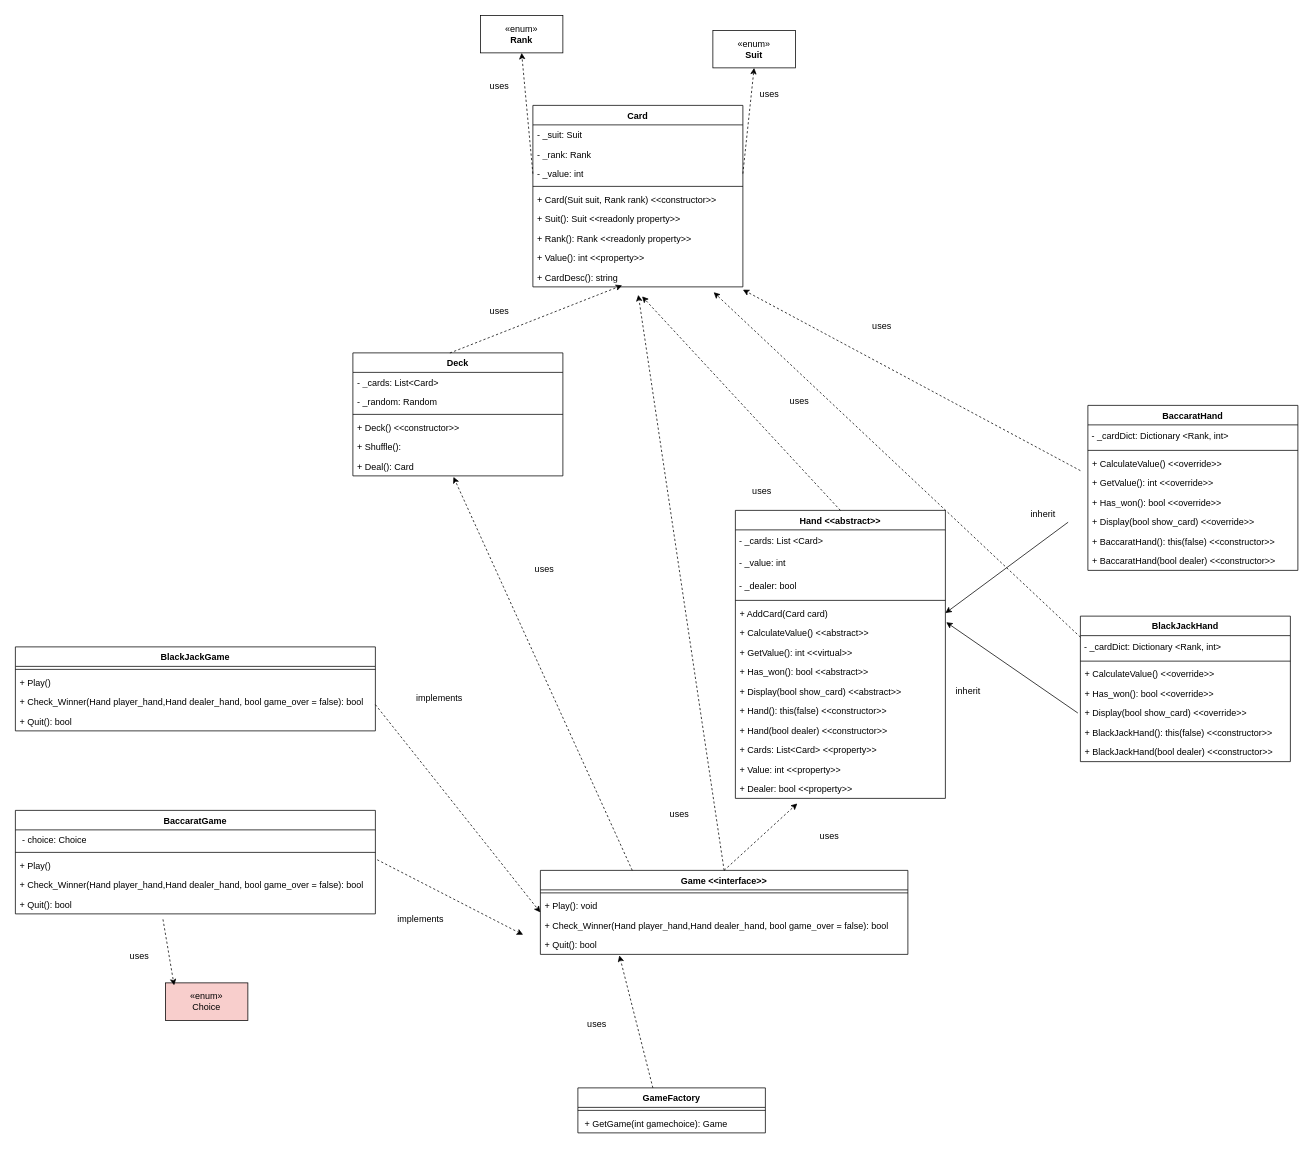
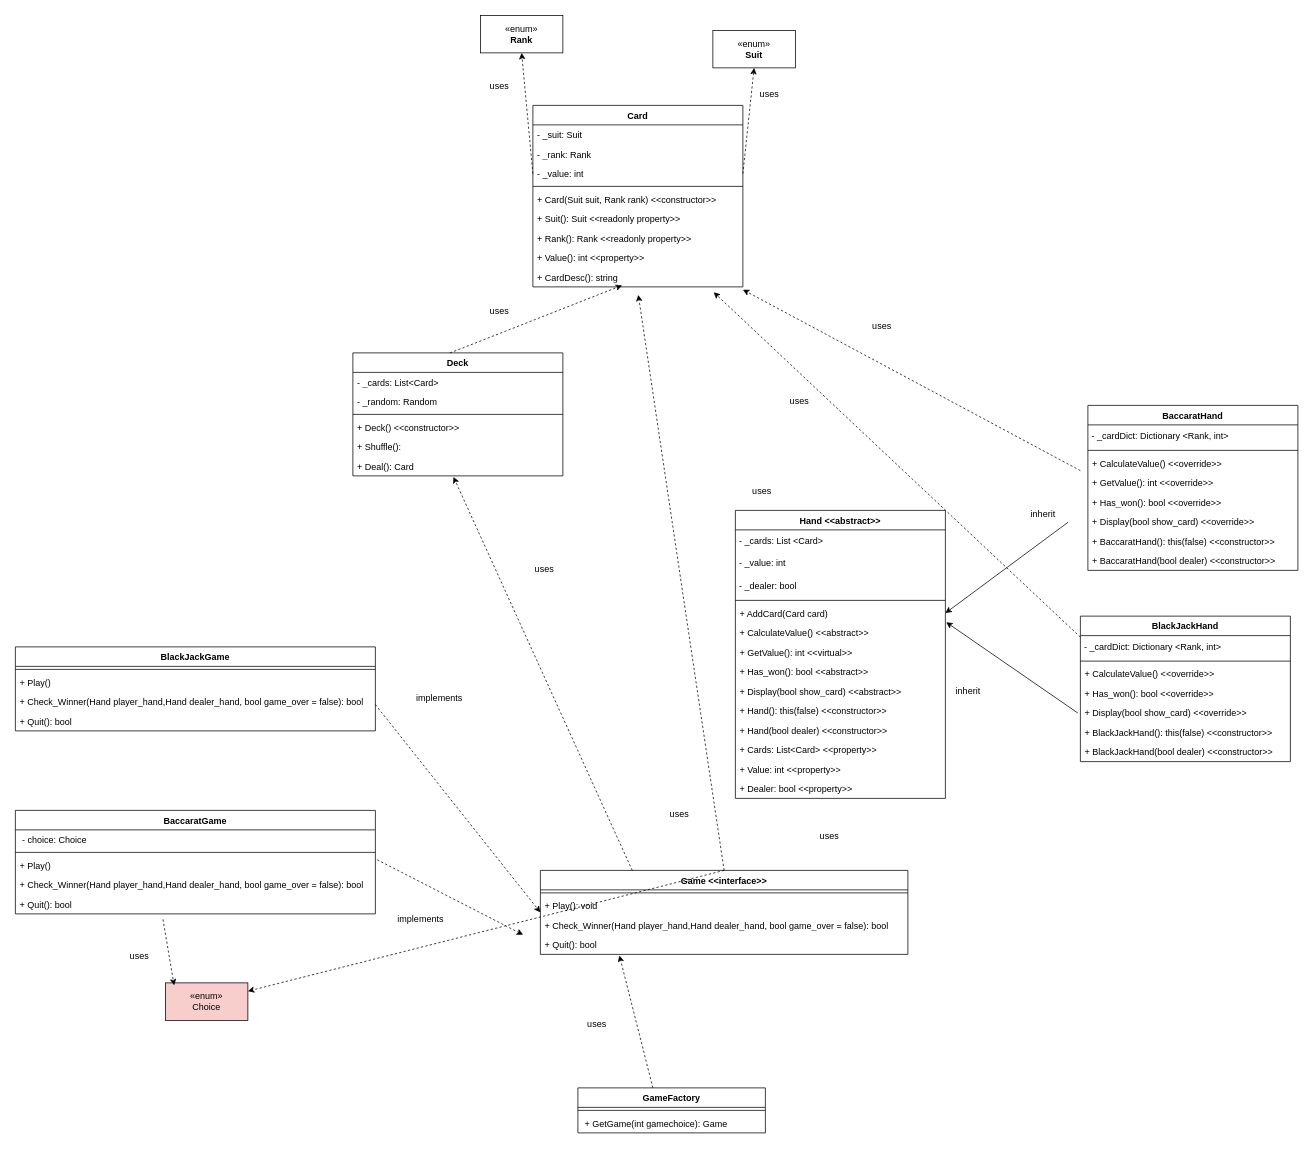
- <mxCell id="57" style="rounded=0;orthogonalLoop=1;jettySize=auto;html=1;exitX=0.5;exitY=0;exitDx=0;exitDy=0;entryX=0.52;entryY=1.487;entryDx=0;entryDy=0;entryPerimeter=0;dashed=1;" parent="1" source="27" target="11" edge="1"><mxGeometry relative="1" as="geometry"><mxPoint x="1260" y="859" as="sourcePoint" /><mxPoint x="961" y="399" as="targetPoint" /></mxGeometry></mxCell>
- <mxCell id="63" style="rounded=0;orthogonalLoop=1;jettySize=auto;html=1;exitX=0.5;exitY=0;exitDx=0;exitDy=0;entryX=0.295;entryY=1.262;entryDx=0;entryDy=0;entryPerimeter=0;dashed=1;" parent="1" source="42" target="41" edge="1"><mxGeometry relative="1" as="geometry"><mxPoint x="1257" y="960" as="sourcePoint" /><mxPoint x="1001" y="769" as="targetPoint" /></mxGeometry></mxCell>
+ <mxCell id="63" style="rounded=0;orthogonalLoop=1;jettySize=auto;html=1;exitX=0.5;exitY=0;exitDx=0;exitDy=0;dashed=1;" parent="1" source="42" target="93" edge="1"><mxGeometry relative="1" as="geometry"><mxPoint x="1257" y="960" as="sourcePoint" /><mxPoint x="1001" y="769" as="targetPoint" /></mxGeometry></mxCell>
